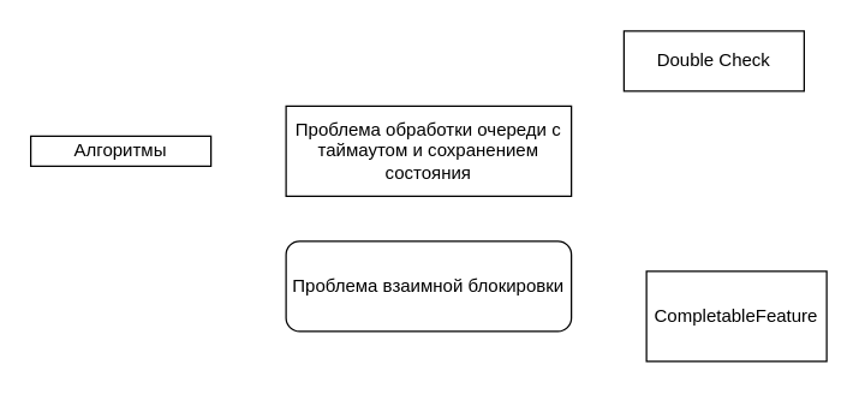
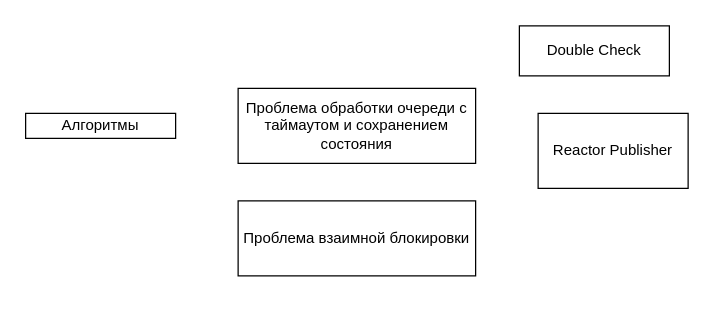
+ <mxCell id="6" value="Reactor Publisher" style="rounded=0;whiteSpace=wrap;html=1;" vertex="1" parent="1"><mxGeometry x="430" y="90" width="120" height="60" as="geometry" /></mxCell>
- <mxCell id="4" value="Проблема взаимной блокировки" style="whiteSpace=wrap;html=1;rounded=1;" vertex="1" parent="1"><mxGeometry x="190" y="160" width="190" height="60" as="geometry" /></mxCell>
+ <mxCell id="4" value="Проблема взаимной блокировки" style="rounded=0;whiteSpace=wrap;html=1;" vertex="1" parent="1"><mxGeometry x="190" y="160" width="190" height="60" as="geometry" /></mxCell>
- <mxCell id="7" value="CompletableFeature" style="rounded=0;whiteSpace=wrap;html=1;" vertex="1" parent="1"><mxGeometry x="430" y="180" width="120" height="60" as="geometry" /></mxCell>
